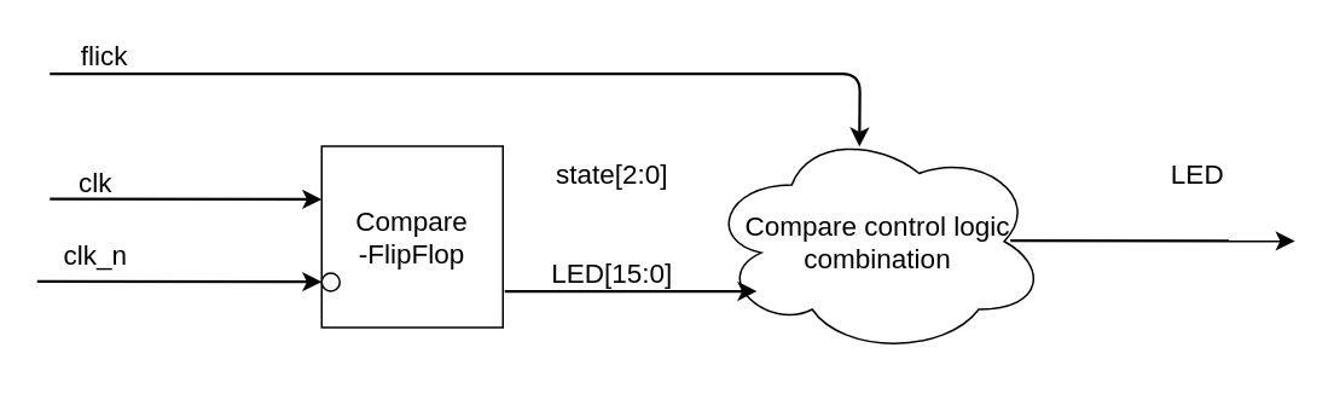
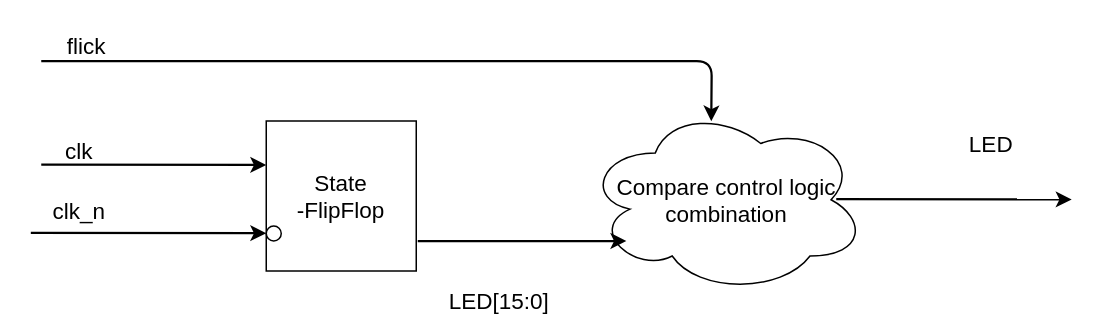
- <mxCell id="7" value="&lt;font style=&quot;font-size: 15px&quot;&gt;state[2:0]&lt;/font&gt;" style="text;html=1;align=center;verticalAlign=middle;resizable=0;points=[];autosize=1;strokeColor=none;" parent="1" vertex="1"><mxGeometry x="297" y="85" width="80" height="20" as="geometry" /></mxCell>
- <mxCell id="3" value="&lt;font style=&quot;font-size: 15px&quot;&gt;Compare&lt;br&gt;-FlipFlop&lt;/font&gt;" style="whiteSpace=wrap;html=1;aspect=fixed;" parent="1" vertex="1"><mxGeometry x="177" y="80" width="100" height="100" as="geometry" /></mxCell>
+ <mxCell id="3" value="&lt;font style=&quot;font-size: 15px&quot;&gt;State&lt;br&gt;-FlipFlop&lt;/font&gt;" style="whiteSpace=wrap;html=1;aspect=fixed;" parent="1" vertex="1"><mxGeometry x="177" y="80" width="100" height="100" as="geometry" /></mxCell>
- <mxCell id="8" value="&lt;font style=&quot;font-size: 15px&quot;&gt;LED[15:0]&lt;/font&gt;" style="text;html=1;align=center;verticalAlign=middle;resizable=0;points=[];autosize=1;strokeColor=none;" parent="1" vertex="1"><mxGeometry x="297" y="140" width="80" height="20" as="geometry" /></mxCell>
+ <mxCell id="8" value="&lt;font style=&quot;font-size: 15px&quot;&gt;LED[15:0]&lt;/font&gt;" style="text;html=1;align=center;verticalAlign=middle;resizable=0;points=[];autosize=1;strokeColor=none;" parent="1" vertex="1"><mxGeometry x="292" y="190" width="80" height="20" as="geometry" /></mxCell>
